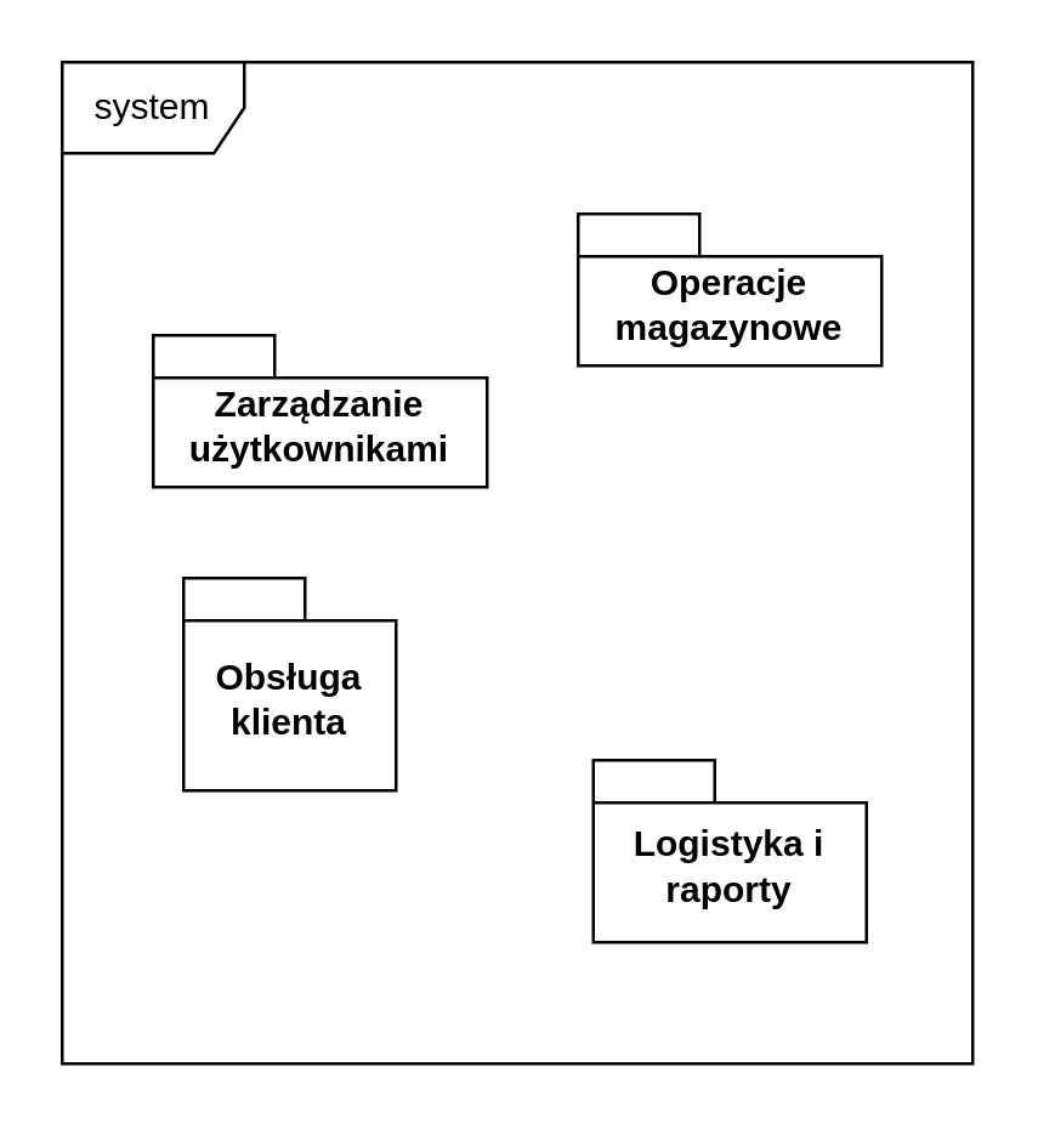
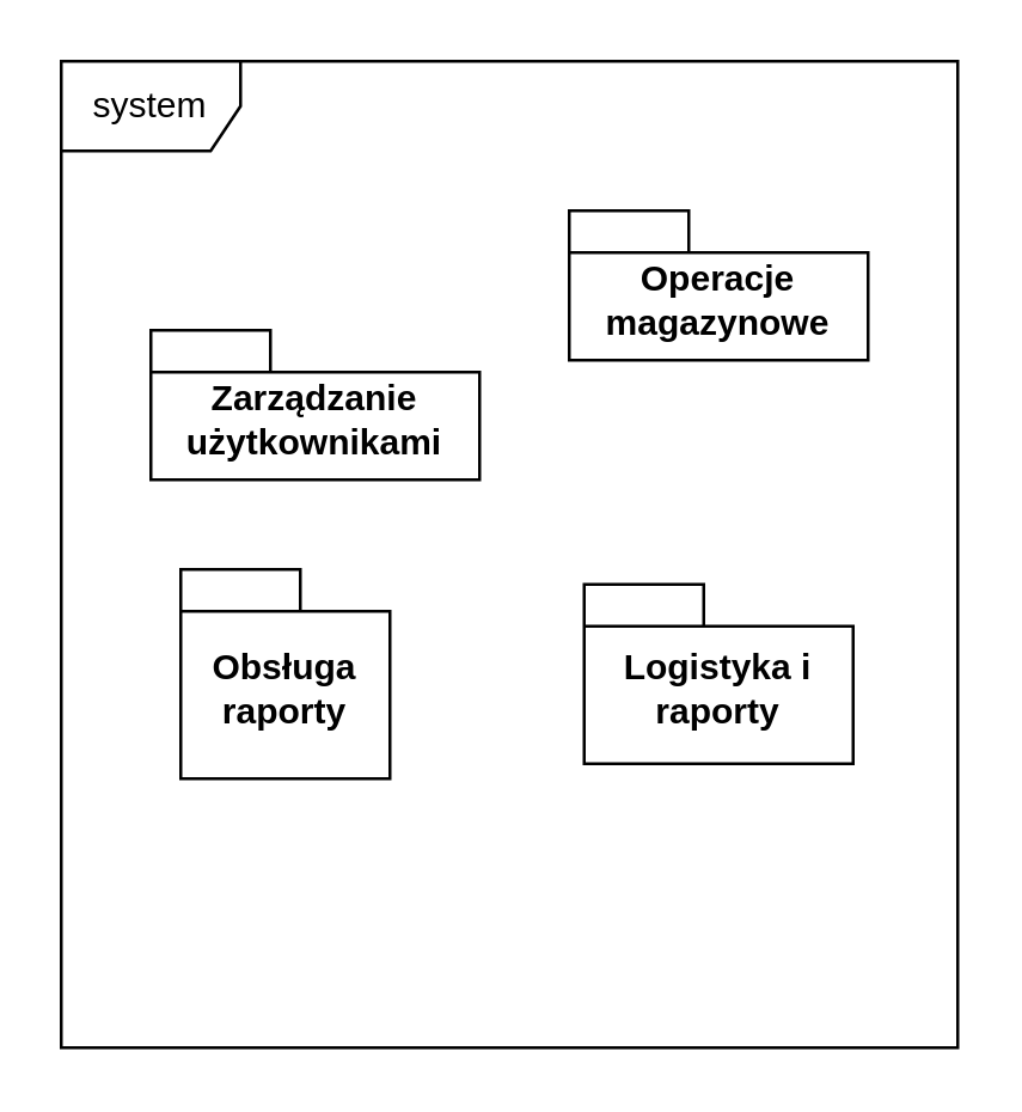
- <mxCell id="6" value="Obsługa klienta" style="shape=folder;fontStyle=1;spacingTop=10;tabWidth=40;tabHeight=14;tabPosition=left;html=1;whiteSpace=wrap;" vertex="1" parent="1"><mxGeometry x="60" y="190" width="70" height="70" as="geometry" /></mxCell>
+ <mxCell id="6" value="Obsługa raporty" style="shape=folder;fontStyle=1;spacingTop=10;tabWidth=40;tabHeight=14;tabPosition=left;html=1;whiteSpace=wrap;" vertex="1" parent="1"><mxGeometry x="60" y="190" width="70" height="70" as="geometry" /></mxCell>
- <mxCell id="5" value="Logistyka i raporty" style="shape=folder;fontStyle=1;spacingTop=10;tabWidth=40;tabHeight=14;tabPosition=left;html=1;whiteSpace=wrap;" vertex="1" parent="1"><mxGeometry x="195" y="250" width="90" height="60" as="geometry" /></mxCell>
+ <mxCell id="5" value="Logistyka i raporty" style="shape=folder;fontStyle=1;spacingTop=10;tabWidth=40;tabHeight=14;tabPosition=left;html=1;whiteSpace=wrap;" vertex="1" parent="1"><mxGeometry x="195" y="195" width="90" height="60" as="geometry" /></mxCell>
